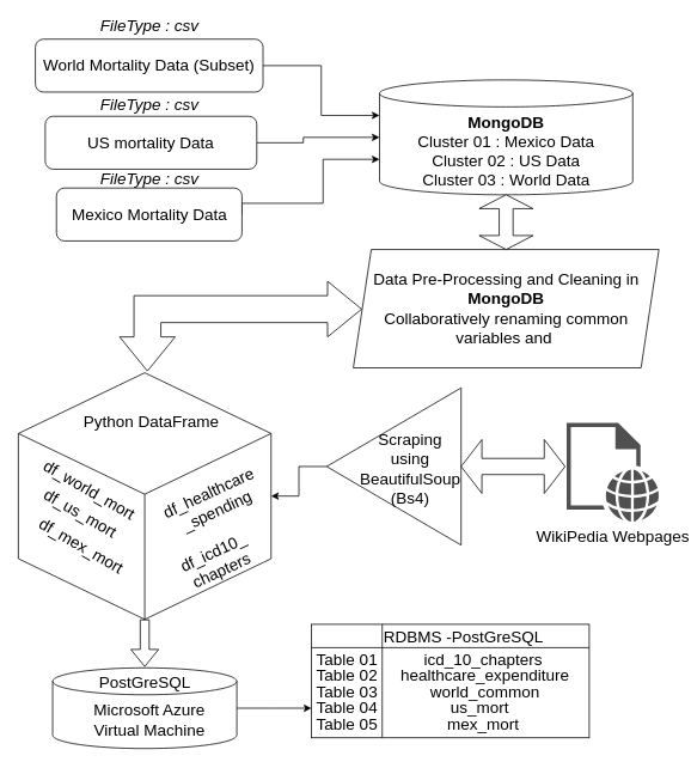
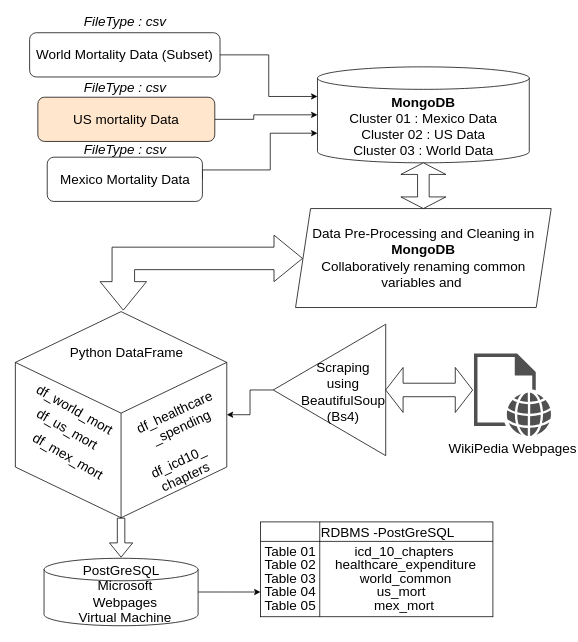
- <mxCell id="5" value="US mortality Data" style="rounded=1;whiteSpace=wrap;html=1;fontSize=18;" vertex="1" parent="1"><mxGeometry x="50" y="129" width="236" height="59" as="geometry" /></mxCell>
+ <mxCell id="5" value="US mortality Data" style="rounded=1;whiteSpace=wrap;html=1;fontSize=18;fillColor=#ffe6cc;" vertex="1" parent="1"><mxGeometry x="50" y="129" width="236" height="59" as="geometry" /></mxCell>
- <mxCell id="31" value="Microsoft Azure Virtual Machine&lt;br&gt;" style="text;html=1;strokeColor=none;fillColor=none;align=center;verticalAlign=middle;whiteSpace=wrap;rounded=0;fontSize=18;" vertex="1" parent="1"><mxGeometry x="95.5" y="775" width="141" height="55" as="geometry" /></mxCell>
+ <mxCell id="31" value="Microsoft Webpages Virtual Machine&lt;br&gt;" style="text;html=1;strokeColor=none;fillColor=none;align=center;verticalAlign=middle;whiteSpace=wrap;rounded=0;fontSize=18;" vertex="1" parent="1"><mxGeometry x="95.5" y="775" width="141" height="55" as="geometry" /></mxCell>
